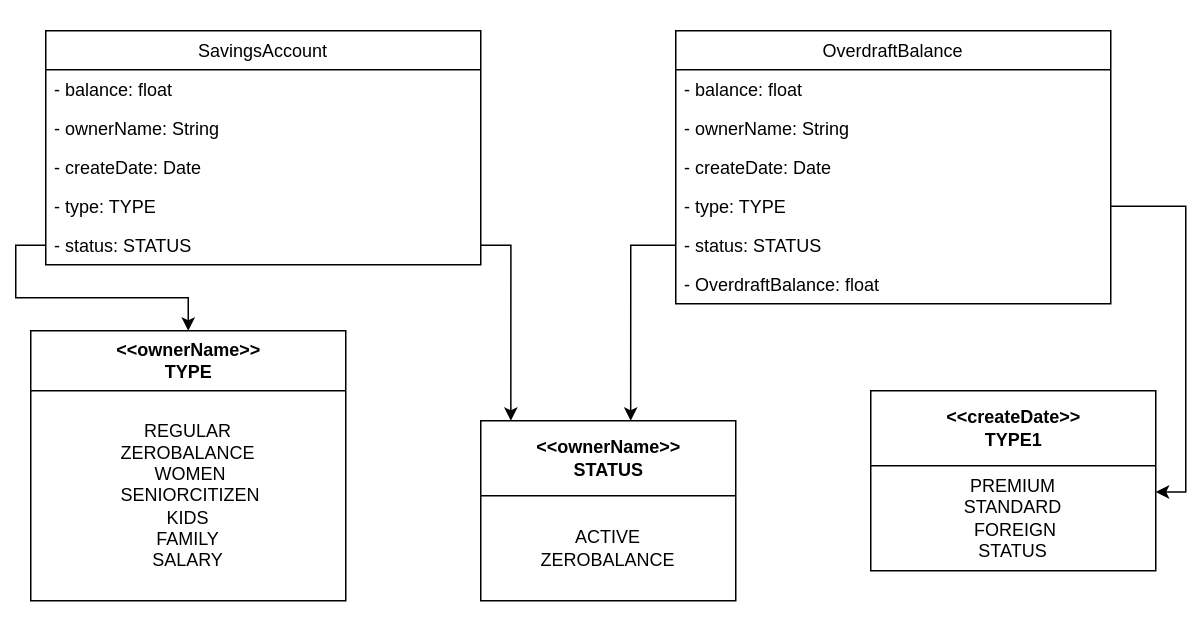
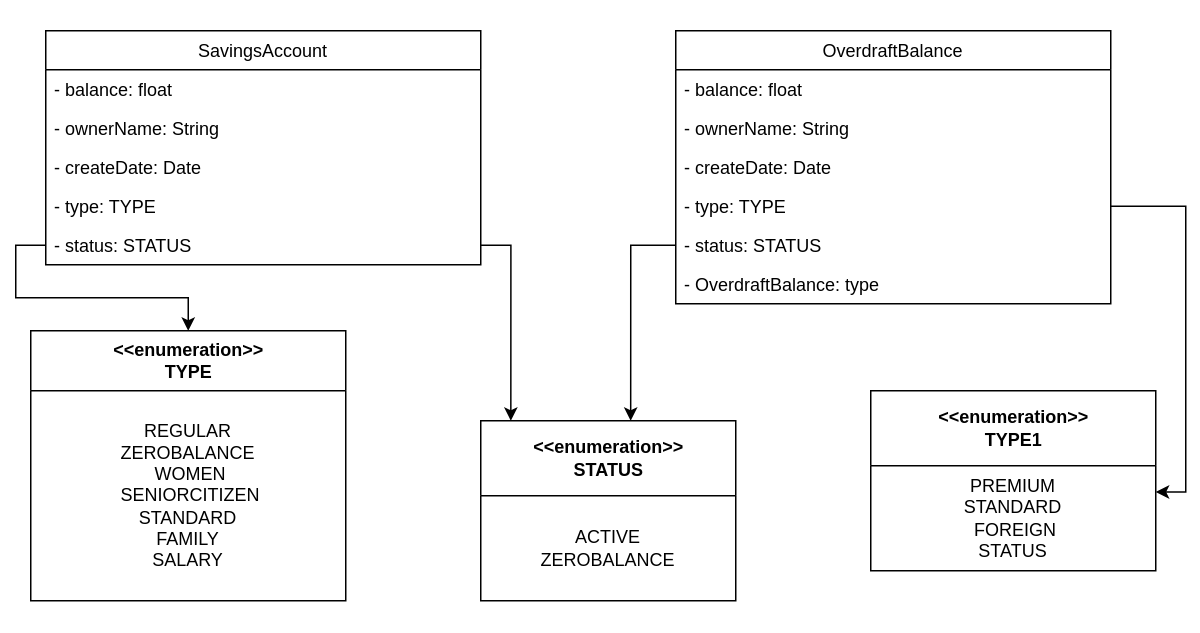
- <mxCell id="14" value="- OverdraftBalance: float&#10;&#10;&#10;" style="text;strokeColor=none;fillColor=none;align=left;verticalAlign=top;spacingLeft=4;spacingRight=4;overflow=hidden;rotatable=0;points=[[0,0.5],[1,0.5]];portConstraint=eastwest;" vertex="1" parent="8"><mxGeometry y="156" width="290" height="26" as="geometry" /></mxCell>
+ <mxCell id="14" value="- OverdraftBalance: type&#10;&#10;&#10;" style="text;strokeColor=none;fillColor=none;align=left;verticalAlign=top;spacingLeft=4;spacingRight=4;overflow=hidden;rotatable=0;points=[[0,0.5],[1,0.5]];portConstraint=eastwest;" vertex="1" parent="8"><mxGeometry y="156" width="290" height="26" as="geometry" /></mxCell>
- <mxCell id="17" value="&amp;lt;&amp;lt;ownerName&amp;gt;&amp;gt;&lt;br&gt;TYPE" style="swimlane;fontStyle=1;align=center;verticalAlign=middle;childLayout=stackLayout;horizontal=1;startSize=40;horizontalStack=0;resizeParent=1;resizeParentMax=0;resizeLast=0;collapsible=0;marginBottom=0;html=1;" vertex="1" parent="1"><mxGeometry x="20" y="220" width="210" height="180" as="geometry" /></mxCell>
+ <mxCell id="17" value="&amp;lt;&amp;lt;enumeration&amp;gt;&amp;gt;&lt;br&gt;TYPE" style="swimlane;fontStyle=1;align=center;verticalAlign=middle;childLayout=stackLayout;horizontal=1;startSize=40;horizontalStack=0;resizeParent=1;resizeParentMax=0;resizeLast=0;collapsible=0;marginBottom=0;html=1;" vertex="1" parent="1"><mxGeometry x="20" y="220" width="210" height="180" as="geometry" /></mxCell>
- <mxCell id="15" value="&amp;lt;&amp;lt;createDate&amp;gt;&amp;gt;&lt;br&gt;TYPE1" style="swimlane;fontStyle=1;align=center;verticalAlign=middle;childLayout=stackLayout;horizontal=1;startSize=50;horizontalStack=0;resizeParent=1;resizeParentMax=0;resizeLast=0;collapsible=0;marginBottom=0;html=1;" vertex="1" parent="1"><mxGeometry x="580" y="260" width="190" height="120" as="geometry" /></mxCell>
+ <mxCell id="15" value="&amp;lt;&amp;lt;enumeration&amp;gt;&amp;gt;&lt;br&gt;TYPE1" style="swimlane;fontStyle=1;align=center;verticalAlign=middle;childLayout=stackLayout;horizontal=1;startSize=50;horizontalStack=0;resizeParent=1;resizeParentMax=0;resizeLast=0;collapsible=0;marginBottom=0;html=1;" vertex="1" parent="1"><mxGeometry x="580" y="260" width="190" height="120" as="geometry" /></mxCell>
- <mxCell id="19" value="&amp;lt;&amp;lt;ownerName&amp;gt;&amp;gt;&lt;br&gt;STATUS" style="swimlane;fontStyle=1;align=center;verticalAlign=middle;childLayout=stackLayout;horizontal=1;startSize=50;horizontalStack=0;resizeParent=1;resizeParentMax=0;resizeLast=0;collapsible=0;marginBottom=0;html=1;" vertex="1" parent="1"><mxGeometry x="320" y="280" width="170" height="120" as="geometry" /></mxCell>
+ <mxCell id="19" value="&amp;lt;&amp;lt;enumeration&amp;gt;&amp;gt;&lt;br&gt;STATUS" style="swimlane;fontStyle=1;align=center;verticalAlign=middle;childLayout=stackLayout;horizontal=1;startSize=50;horizontalStack=0;resizeParent=1;resizeParentMax=0;resizeLast=0;collapsible=0;marginBottom=0;html=1;" vertex="1" parent="1"><mxGeometry x="320" y="280" width="170" height="120" as="geometry" /></mxCell>
- <mxCell id="18" value="REGULAR&lt;br&gt;ZEROBALANCE&lt;br&gt;&amp;nbsp;WOMEN&lt;br&gt;&amp;nbsp;SENIORCITIZEN&lt;br&gt;KIDS&lt;br&gt;FAMILY&lt;br&gt;SALARY" style="text;html=1;strokeColor=none;fillColor=none;align=center;verticalAlign=middle;whiteSpace=wrap;rounded=0;" vertex="1" parent="17"><mxGeometry y="40" width="210" height="140" as="geometry" /></mxCell>
+ <mxCell id="18" value="REGULAR&lt;br&gt;ZEROBALANCE&lt;br&gt;&amp;nbsp;WOMEN&lt;br&gt;&amp;nbsp;SENIORCITIZEN&lt;br&gt;STANDARD&lt;br&gt;FAMILY&lt;br&gt;SALARY" style="text;html=1;strokeColor=none;fillColor=none;align=center;verticalAlign=middle;whiteSpace=wrap;rounded=0;" vertex="1" parent="17"><mxGeometry y="40" width="210" height="140" as="geometry" /></mxCell>
